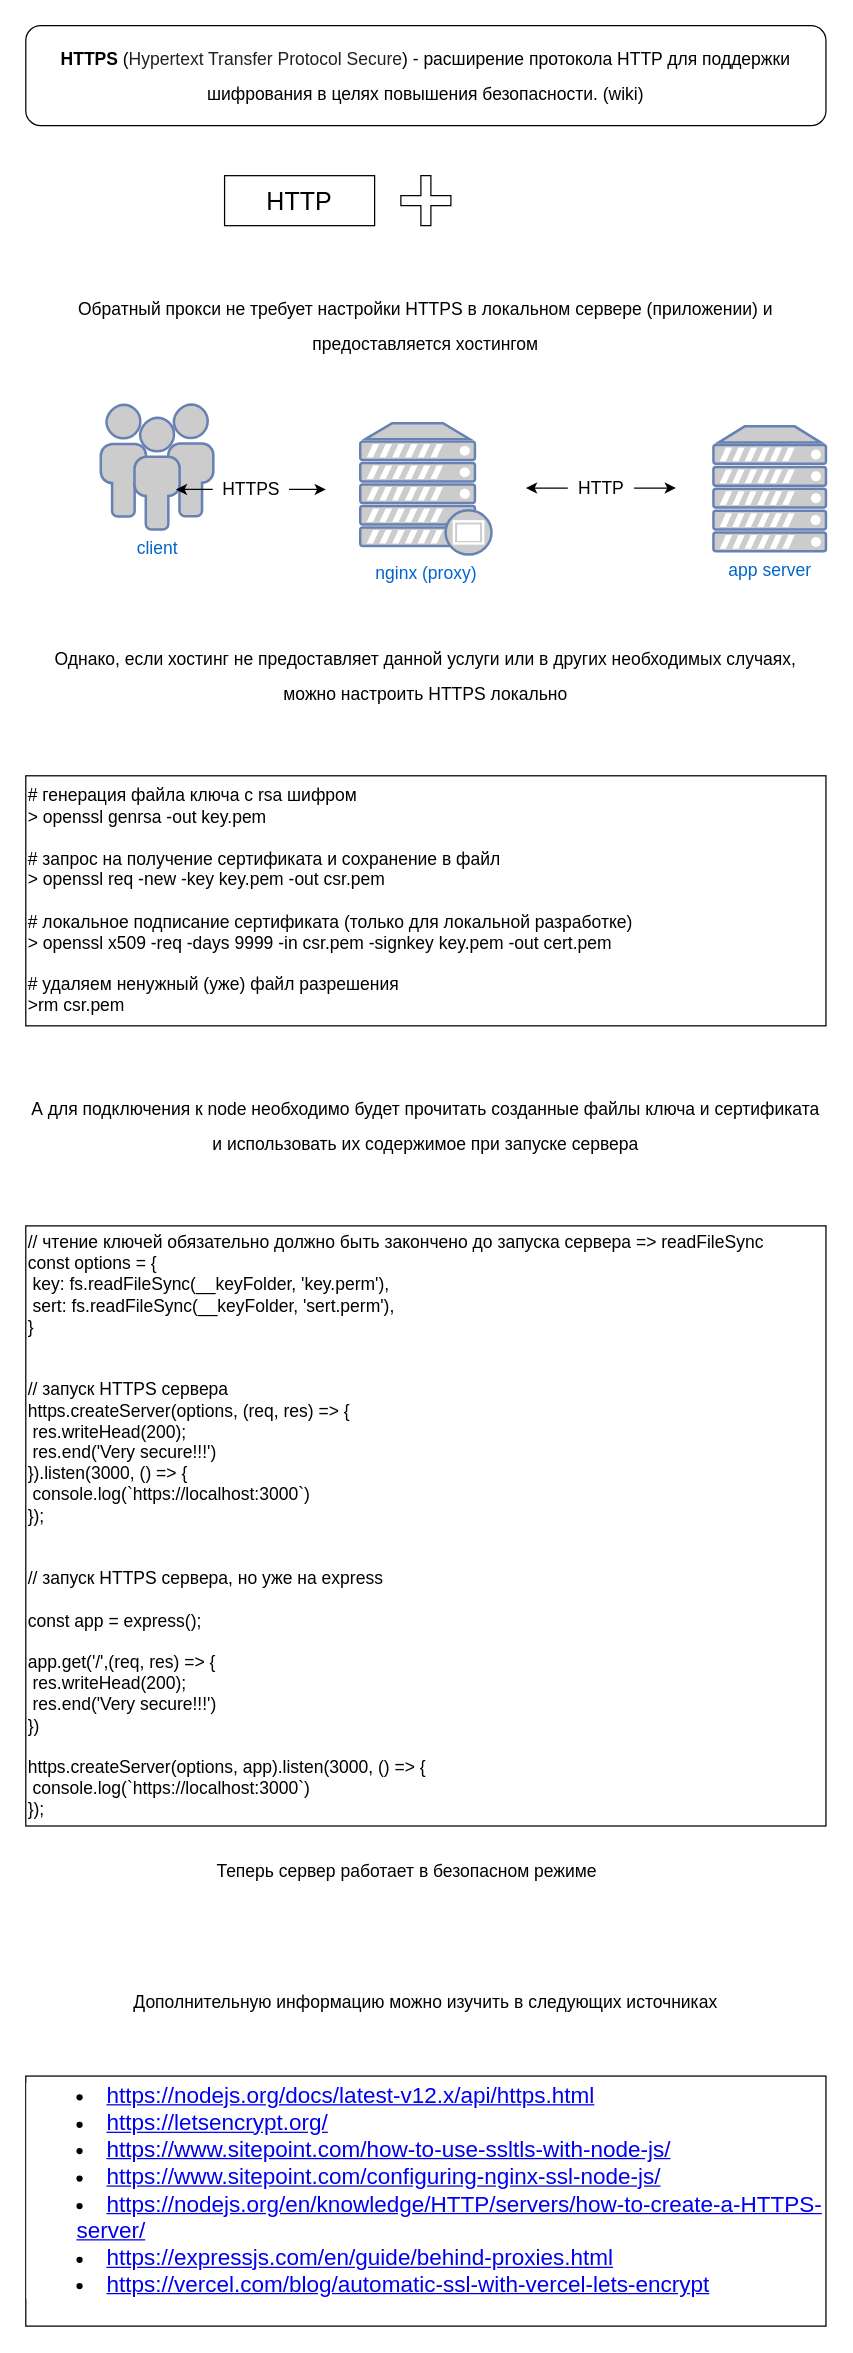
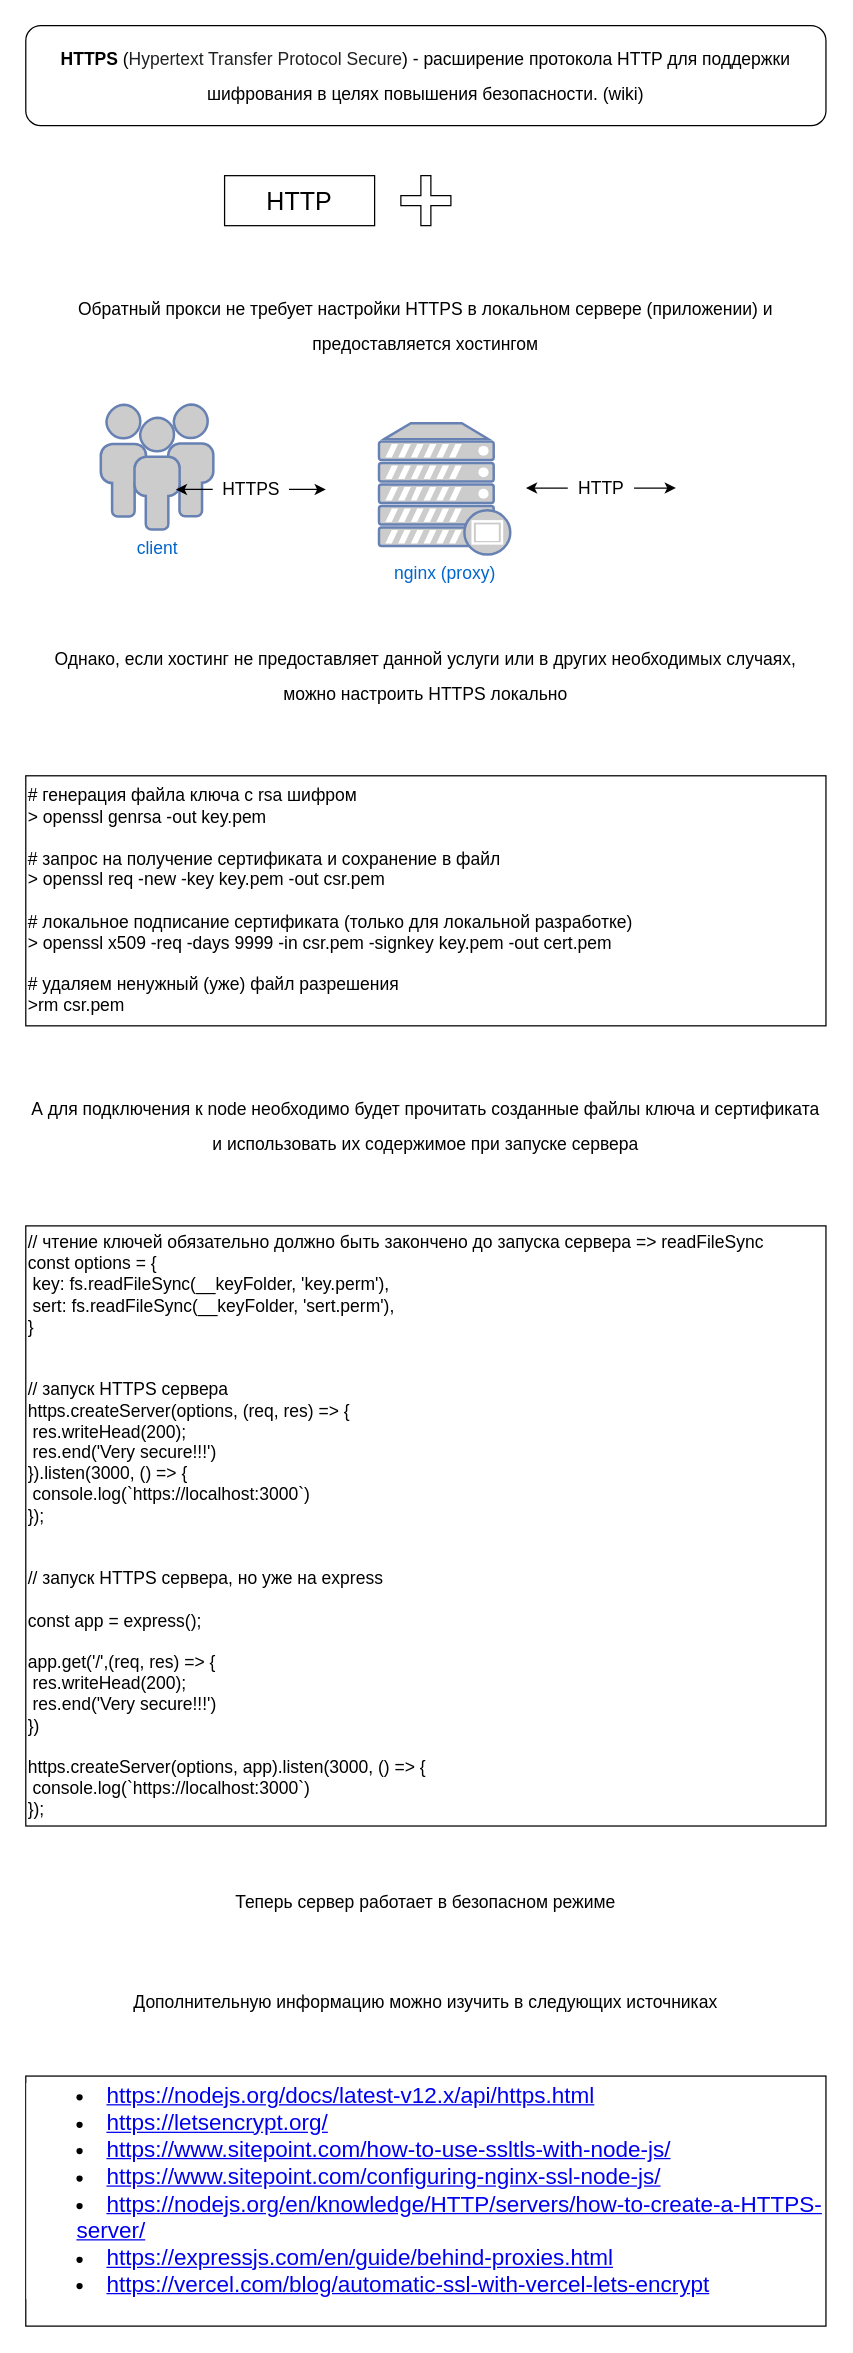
- <mxCell id="10" value="nginx (proxy)" style="fontColor=#0066CC;verticalAlign=top;verticalLabelPosition=bottom;labelPosition=center;align=center;html=1;outlineConnect=0;fillColor=#CCCCCC;strokeColor=#6881B3;gradientColor=none;gradientDirection=north;strokeWidth=2;shape=mxgraph.networks.proxy_server;fontSize=14;" vertex="1" parent="1"><mxGeometry x="287.5" y="338" width="105" height="105" as="geometry" /></mxCell>
+ <mxCell id="10" value="nginx (proxy)" style="fontColor=#0066CC;verticalAlign=top;verticalLabelPosition=bottom;labelPosition=center;align=center;html=1;outlineConnect=0;fillColor=#CCCCCC;strokeColor=#6881B3;gradientColor=none;gradientDirection=north;strokeWidth=2;shape=mxgraph.networks.proxy_server;fontSize=14;" vertex="1" parent="1"><mxGeometry x="302.5" y="338" width="105" height="105" as="geometry" /></mxCell>
- <mxCell id="9" value="app server" style="fontColor=#0066CC;verticalAlign=top;verticalLabelPosition=bottom;labelPosition=center;align=center;html=1;outlineConnect=0;fillColor=#CCCCCC;strokeColor=#6881B3;gradientColor=none;gradientDirection=north;strokeWidth=2;shape=mxgraph.networks.server;fontSize=14;" vertex="1" parent="1"><mxGeometry x="570" y="340.5" width="90" height="100" as="geometry" /></mxCell>
- <mxCell id="16" value="&lt;p style=&quot;line-height: 2&quot;&gt;Теперь сервер работает в безопасном режиме&lt;/p&gt;" style="text;html=1;strokeColor=none;fillColor=none;align=center;verticalAlign=middle;whiteSpace=wrap;rounded=0;fontSize=14;" vertex="1" parent="1"><mxGeometry x="5" y="1475" width="640" height="40" as="geometry" /></mxCell>
+ <mxCell id="16" value="&lt;p style=&quot;line-height: 2&quot;&gt;Теперь сервер работает в безопасном режиме&lt;/p&gt;" style="text;html=1;strokeColor=none;fillColor=none;align=center;verticalAlign=middle;whiteSpace=wrap;rounded=0;fontSize=14;" vertex="1" parent="1"><mxGeometry x="20" y="1500" width="640" height="40" as="geometry" /></mxCell>
